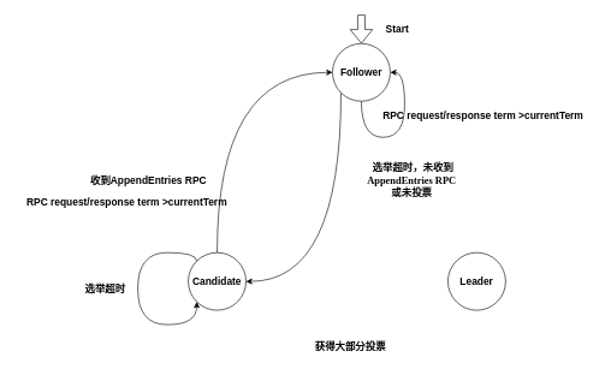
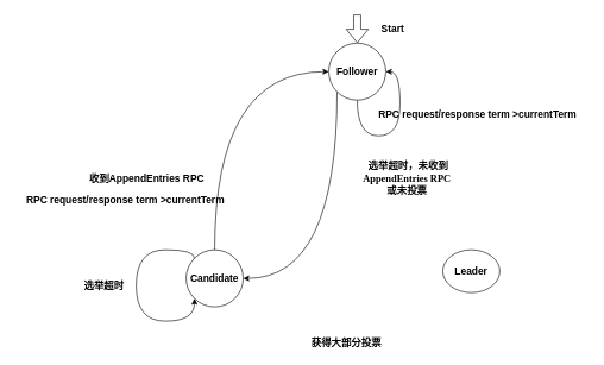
- <mxCell id="7" value="Leader" style="ellipse;whiteSpace=wrap;html=1;aspect=fixed;fontStyle=1;fontSize=14;" vertex="1" parent="1"><mxGeometry x="620" y="350" width="80" height="80" as="geometry" /></mxCell>
+ <mxCell id="7" value="Leader" style="ellipse;whiteSpace=wrap;html=1;aspect=fixed;fontStyle=1;fontSize=14;" vertex="1" parent="1"><mxGeometry x="620" y="350" width="80" height="60" as="geometry" /></mxCell>
